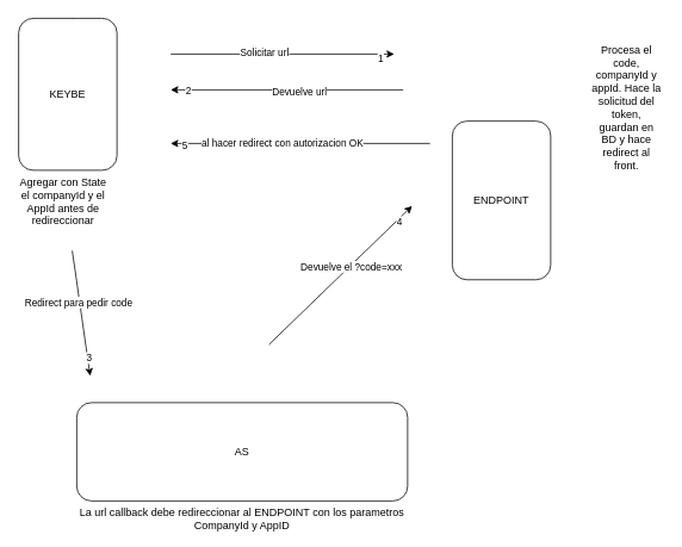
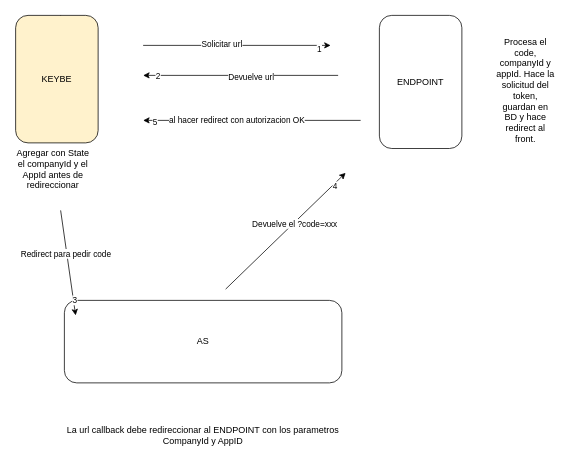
- <mxCell id="10" value="KEYBE" style="rounded=1;whiteSpace=wrap;html=1;" vertex="1" parent="1"><mxGeometry x="20" y="20" width="110" height="170" as="geometry" /></mxCell>
+ <mxCell id="10" value="KEYBE" style="rounded=1;whiteSpace=wrap;html=1;fillColor=#fff2cc;" vertex="1" parent="1"><mxGeometry x="20" y="20" width="110" height="170" as="geometry" /></mxCell>
- <mxCell id="2" value="ENDPOINT" style="rounded=1;whiteSpace=wrap;html=1;" vertex="1" parent="1"><mxGeometry x="505" y="135" width="110" height="177.5" as="geometry" /></mxCell>
+ <mxCell id="2" value="ENDPOINT" style="rounded=1;whiteSpace=wrap;html=1;" vertex="1" parent="1"><mxGeometry x="505" y="20" width="110" height="177.5" as="geometry" /></mxCell>
- <mxCell id="11" value="AS" style="rounded=1;whiteSpace=wrap;html=1;" vertex="1" parent="1"><mxGeometry x="85" y="450" width="370" height="110" as="geometry" /></mxCell>
+ <mxCell id="11" value="AS" style="rounded=1;whiteSpace=wrap;html=1;" vertex="1" parent="1"><mxGeometry x="85" y="400" width="370" height="110" as="geometry" /></mxCell>
